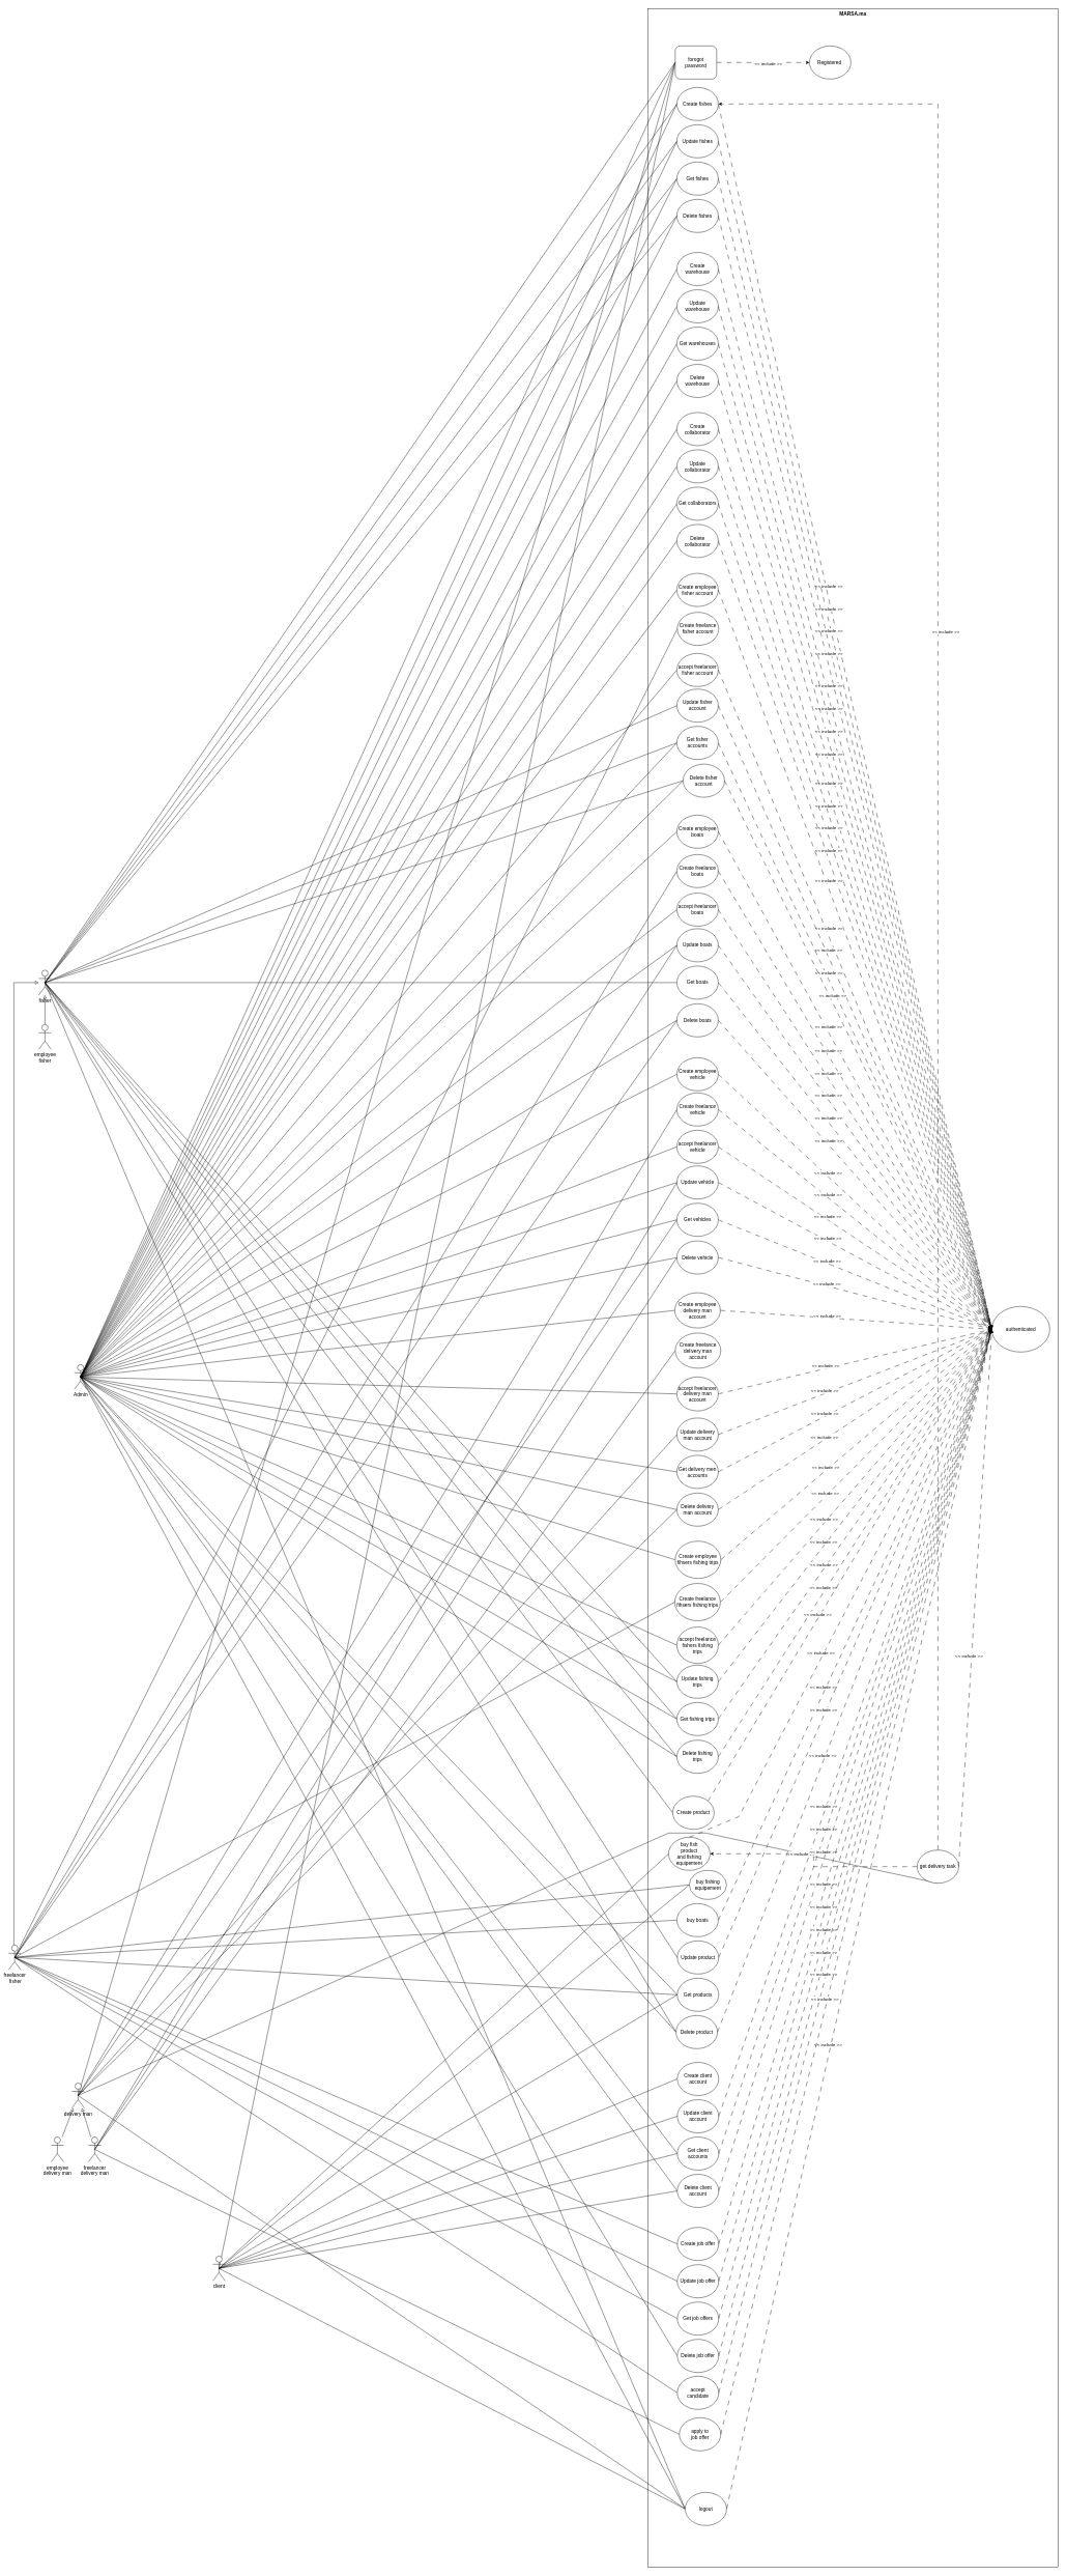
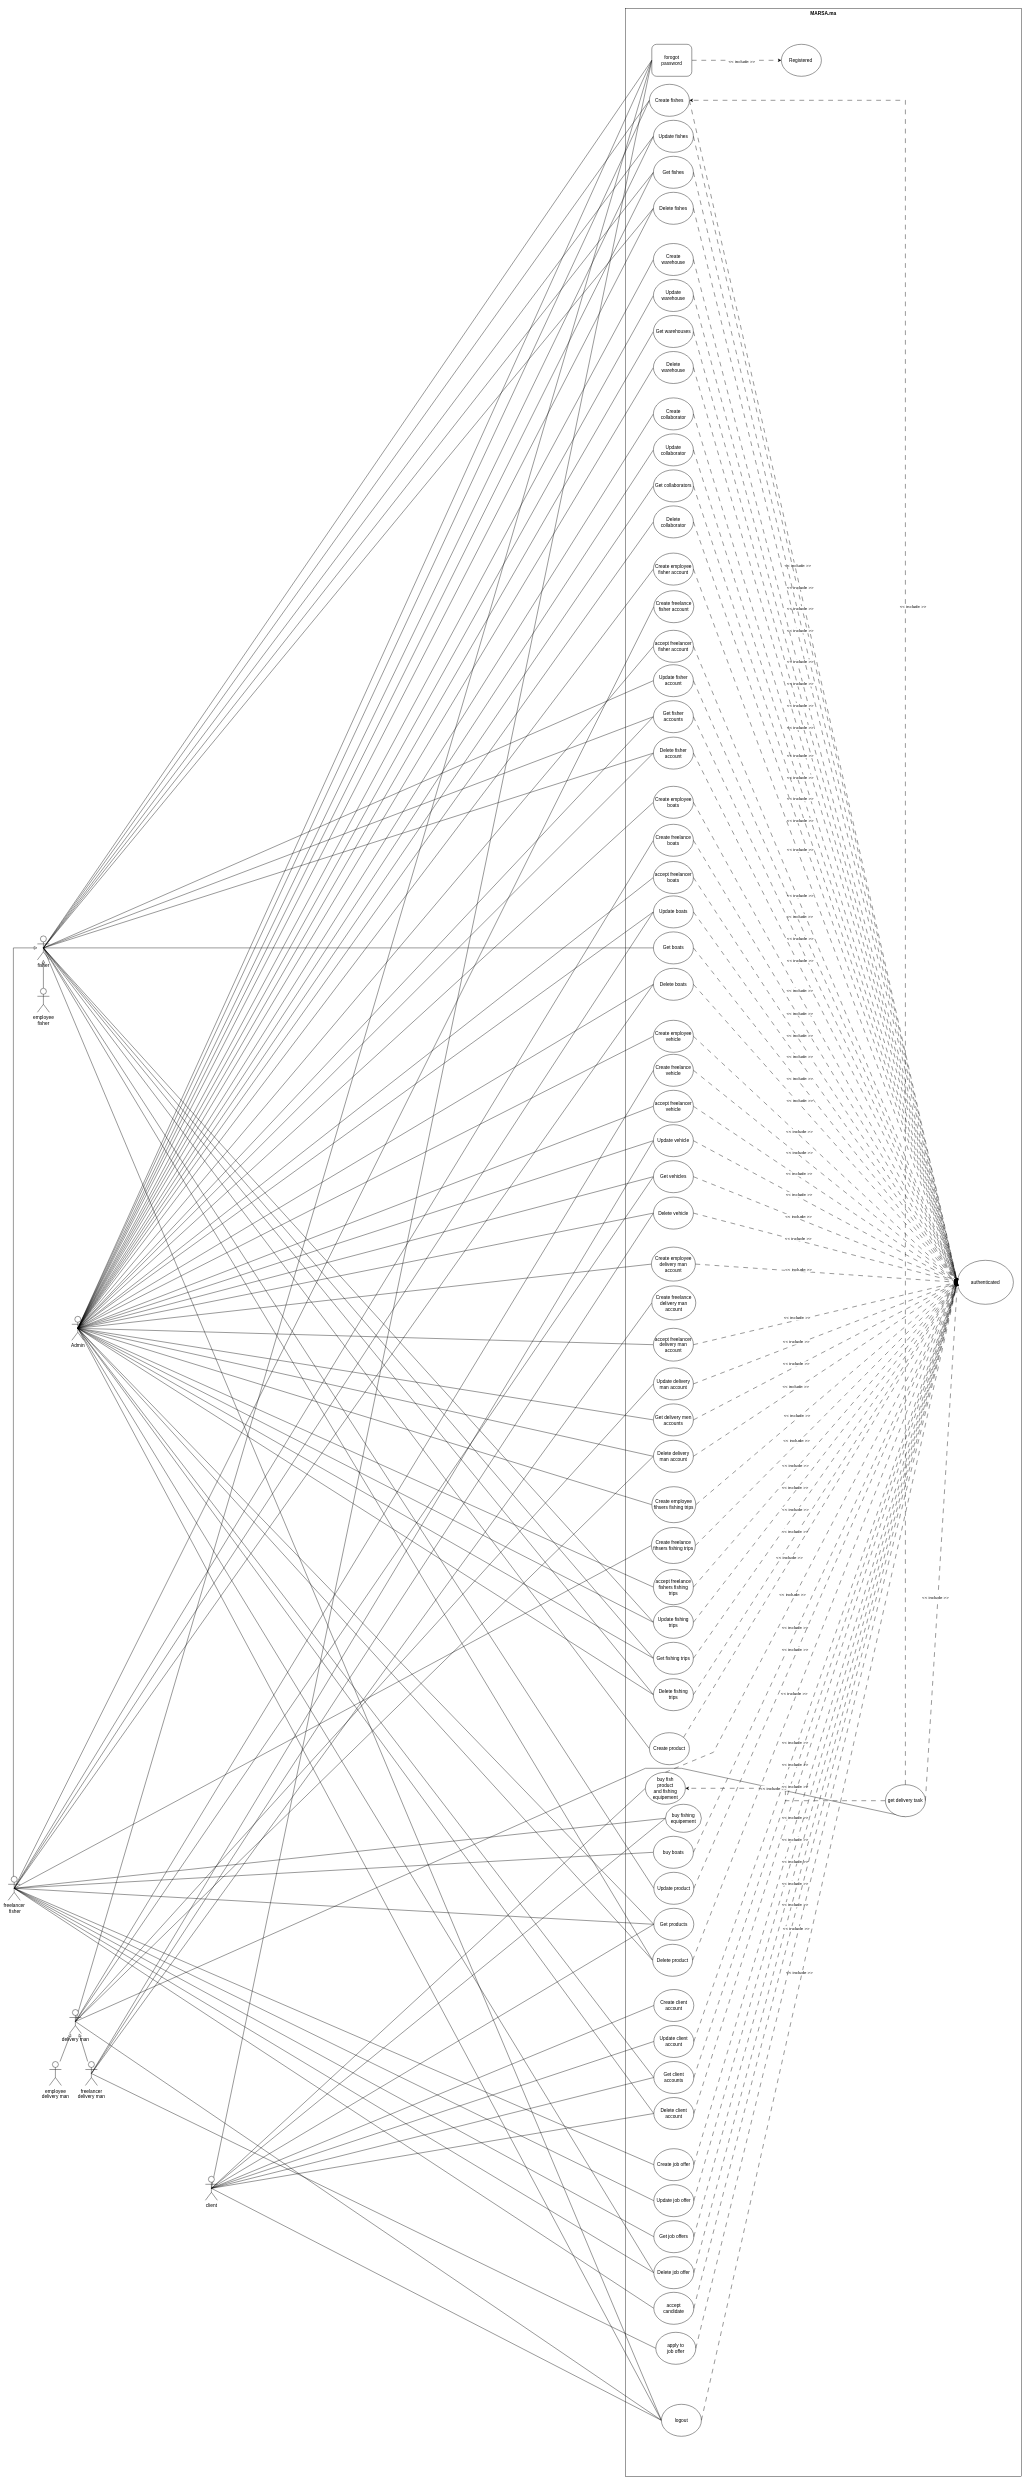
- <mxCell id="49" value="Create fishes" style="ellipse;whiteSpace=wrap;html=1;" parent="1" vertex="1"><mxGeometry x="1633" y="210" width="100" height="80" as="geometry" /></mxCell>
+ <mxCell id="49" value="Create fishes" style="ellipse;whiteSpace=wrap;html=1;" parent="1" vertex="1"><mxGeometry x="1623" y="210" width="100" height="80" as="geometry" /></mxCell>
- <mxCell id="63" value="Delete fisher account" style="ellipse;whiteSpace=wrap;html=1;" parent="1" vertex="1"><mxGeometry x="1648" y="1842" width="100" height="80" as="geometry" /></mxCell>
+ <mxCell id="63" value="Delete fisher account" style="ellipse;whiteSpace=wrap;html=1;" parent="1" vertex="1"><mxGeometry x="1633" y="1842" width="100" height="80" as="geometry" /></mxCell>
+ <mxCell id="123" style="edgeStyle=none;rounded=0;orthogonalLoop=1;jettySize=auto;html=1;endArrow=none;endFill=0;entryX=0;entryY=0.5;entryDx=0;entryDy=0;exitX=0.5;exitY=0.5;exitDx=0;exitDy=0;exitPerimeter=0;" parent="1" source="159" target="95" edge="1"><mxGeometry relative="1" as="geometry"><mxPoint x="1043" y="5090" as="targetPoint" /><mxPoint x="73" y="4943.333" as="sourcePoint" /></mxGeometry></mxCell>
